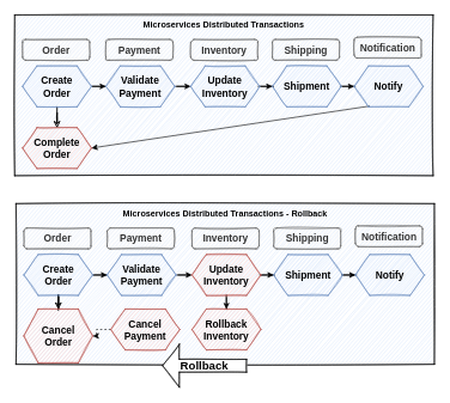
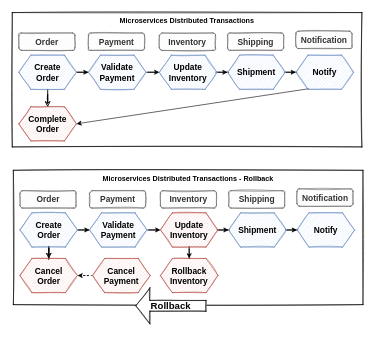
- <mxCell id="2" value="Microservices Distributed Transactions" style="rounded=0;whiteSpace=wrap;html=1;sketch=1;horizontal=1;verticalAlign=top;fontStyle=1;fillColor=#dae8fc;" parent="1" vertex="1"><mxGeometry x="20" y="20" width="583" height="224" as="geometry" /></mxCell>
+ <mxCell id="2" value="Microservices Distributed Transactions" style="rounded=0;whiteSpace=wrap;html=1;sketch=1;horizontal=1;verticalAlign=top;fontStyle=1" parent="1" vertex="1"><mxGeometry x="20" y="20" width="583" height="224" as="geometry" /></mxCell>
- <mxCell id="20" value="Microservices Distributed Transactions - Rollback" style="rounded=0;whiteSpace=wrap;html=1;sketch=1;horizontal=1;verticalAlign=top;fontStyle=1;fillColor=#dae8fc;" vertex="1" parent="1"><mxGeometry x="21.75" y="283" width="583" height="224" as="geometry" /></mxCell>
+ <mxCell id="20" value="Microservices Distributed Transactions - Rollback" style="rounded=0;whiteSpace=wrap;html=1;sketch=1;horizontal=1;verticalAlign=top;fontStyle=1" vertex="1" parent="1"><mxGeometry x="21.75" y="283" width="583" height="224" as="geometry" /></mxCell>
- <mxCell id="37" value="&lt;span style=&quot;font-size: 14px&quot;&gt;&lt;b&gt;Cancel &lt;br&gt;Order&lt;/b&gt;&lt;/span&gt;" style="shape=hexagon;perimeter=hexagonPerimeter2;whiteSpace=wrap;html=1;fixedSize=1;sketch=1;fillColor=#f8cecc;strokeColor=#b85450;" vertex="1" parent="1"><mxGeometry x="32.75" y="430" width="96" height="75" as="geometry" /></mxCell>
+ <mxCell id="37" value="&lt;span style=&quot;font-size: 14px&quot;&gt;&lt;b&gt;Cancel &lt;br&gt;Order&lt;/b&gt;&lt;/span&gt;" style="shape=hexagon;perimeter=hexagonPerimeter2;whiteSpace=wrap;html=1;fixedSize=1;sketch=1;fillColor=#f8cecc;strokeColor=#b85450;" vertex="1" parent="1"><mxGeometry x="32.75" y="430" width="96" height="57" as="geometry" /></mxCell>
